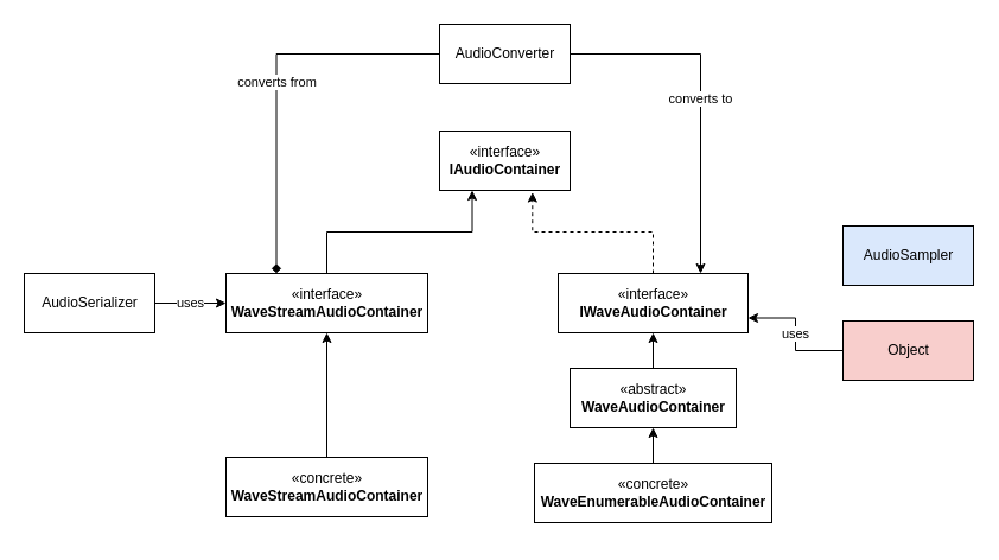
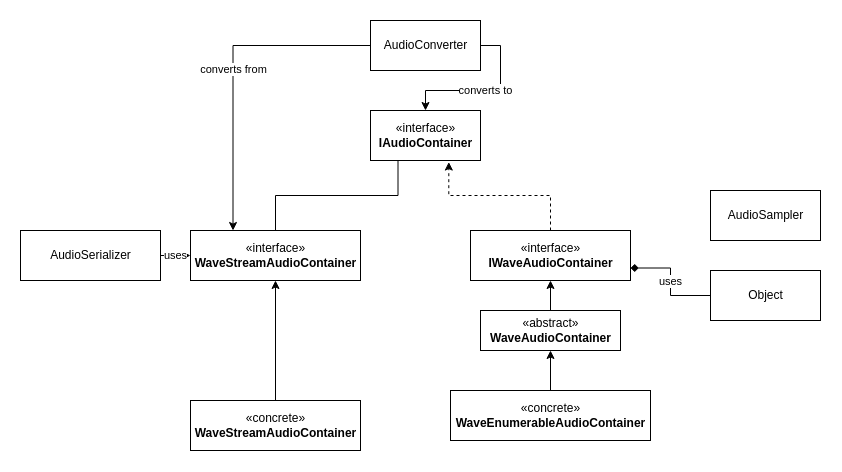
- <mxCell id="17" value="converts to" style="edgeStyle=orthogonalEdgeStyle;rounded=0;orthogonalLoop=1;jettySize=auto;html=1;entryX=0.75;entryY=0;entryDx=0;entryDy=0;exitX=1;exitY=0.5;exitDx=0;exitDy=0;" edge="1" parent="1" source="18" target="6"><mxGeometry relative="1" as="geometry"><mxPoint x="560" y="45" as="targetPoint" /></mxGeometry></mxCell>
+ <mxCell id="17" value="converts to" style="edgeStyle=orthogonalEdgeStyle;rounded=0;orthogonalLoop=1;jettySize=auto;html=1;exitX=1;exitY=0.5;exitDx=0;exitDy=0;" edge="1" parent="1" source="18" target="4"><mxGeometry relative="1" as="geometry"><mxPoint x="560" y="45" as="targetPoint" /></mxGeometry></mxCell>
- <mxCell id="7" value="" style="edgeStyle=orthogonalEdgeStyle;rounded=0;orthogonalLoop=1;jettySize=auto;html=1;entryX=0.25;entryY=1;entryDx=0;entryDy=0;exitX=0.5;exitY=0;exitDx=0;exitDy=0;" edge="1" parent="1" source="8" target="4"><mxGeometry relative="1" as="geometry"><mxPoint x="275" y="150" as="targetPoint" /></mxGeometry></mxCell>
+ <mxCell id="7" value="" style="edgeStyle=orthogonalEdgeStyle;rounded=0;orthogonalLoop=1;jettySize=auto;html=1;entryX=0.25;entryY=1;entryDx=0;entryDy=0;exitX=0.5;exitY=0;exitDx=0;exitDy=0;endArrow=none;" edge="1" parent="1" source="8" target="4"><mxGeometry relative="1" as="geometry"><mxPoint x="275" y="150" as="targetPoint" /></mxGeometry></mxCell>
- <mxCell id="13" value="AudioSampler" style="html=1;fillColor=#dae8fc;" vertex="1" parent="1"><mxGeometry x="710" y="190" width="110" height="50" as="geometry" /></mxCell>
+ <mxCell id="13" value="AudioSampler" style="html=1;" vertex="1" parent="1"><mxGeometry x="710" y="190" width="110" height="50" as="geometry" /></mxCell>
- <mxCell id="16" value="converts from" style="edgeStyle=orthogonalEdgeStyle;rounded=0;orthogonalLoop=1;jettySize=auto;html=1;entryX=0.25;entryY=0;entryDx=0;entryDy=0;endArrow=diamond;" edge="1" parent="1" source="18" target="8"><mxGeometry relative="1" as="geometry"><mxPoint x="290" y="45" as="targetPoint" /></mxGeometry></mxCell>
+ <mxCell id="16" value="converts from" style="edgeStyle=orthogonalEdgeStyle;rounded=0;orthogonalLoop=1;jettySize=auto;html=1;entryX=0.25;entryY=0;entryDx=0;entryDy=0;" edge="1" parent="1" source="18" target="8"><mxGeometry relative="1" as="geometry"><mxPoint x="290" y="45" as="targetPoint" /></mxGeometry></mxCell>
- <mxCell id="15" value="AudioSerializer" style="html=1;" vertex="1" parent="1"><mxGeometry x="20" y="230" width="110" height="50" as="geometry" /></mxCell>
+ <mxCell id="15" value="AudioSerializer" style="html=1;" vertex="1" parent="1"><mxGeometry x="20" y="230" width="140" height="50" as="geometry" /></mxCell>
- <mxCell id="19" value="uses" style="edgeStyle=orthogonalEdgeStyle;rounded=0;orthogonalLoop=1;jettySize=auto;html=1;entryX=1;entryY=0.75;entryDx=0;entryDy=0;" edge="1" parent="1" source="20" target="6"><mxGeometry relative="1" as="geometry"><mxPoint x="630" y="295" as="targetPoint" /></mxGeometry></mxCell>
+ <mxCell id="19" value="uses" style="edgeStyle=orthogonalEdgeStyle;rounded=0;orthogonalLoop=1;jettySize=auto;html=1;entryX=1;entryY=0.75;entryDx=0;entryDy=0;endArrow=diamond;" edge="1" parent="1" source="20" target="6"><mxGeometry relative="1" as="geometry"><mxPoint x="630" y="295" as="targetPoint" /></mxGeometry></mxCell>
- <mxCell id="20" value="Object" style="html=1;fillColor=#f8cecc;" vertex="1" parent="1"><mxGeometry x="710" y="270" width="110" height="50" as="geometry" /></mxCell>
+ <mxCell id="20" value="Object" style="html=1;" vertex="1" parent="1"><mxGeometry x="710" y="270" width="110" height="50" as="geometry" /></mxCell>
- <mxCell id="3" value="«abstract»&lt;br&gt;&lt;b&gt;WaveAudioContainer&lt;/b&gt;" style="html=1;" vertex="1" parent="1"><mxGeometry x="480" y="310" width="140" height="50" as="geometry" /></mxCell>
+ <mxCell id="3" value="«abstract»&lt;br&gt;&lt;b&gt;WaveAudioContainer&lt;/b&gt;" style="html=1;" vertex="1" parent="1"><mxGeometry x="480" y="310" width="140" height="40" as="geometry" /></mxCell>
- <mxCell id="10" value="«concrete»&lt;br&gt;&lt;b&gt;WaveStreamAudioContainer&lt;/b&gt;" style="html=1;" vertex="1" parent="1"><mxGeometry x="190" y="385" width="170" height="50" as="geometry" /></mxCell>
+ <mxCell id="10" value="«concrete»&lt;br&gt;&lt;b&gt;WaveStreamAudioContainer&lt;/b&gt;" style="html=1;" vertex="1" parent="1"><mxGeometry x="190" y="400" width="170" height="50" as="geometry" /></mxCell>
